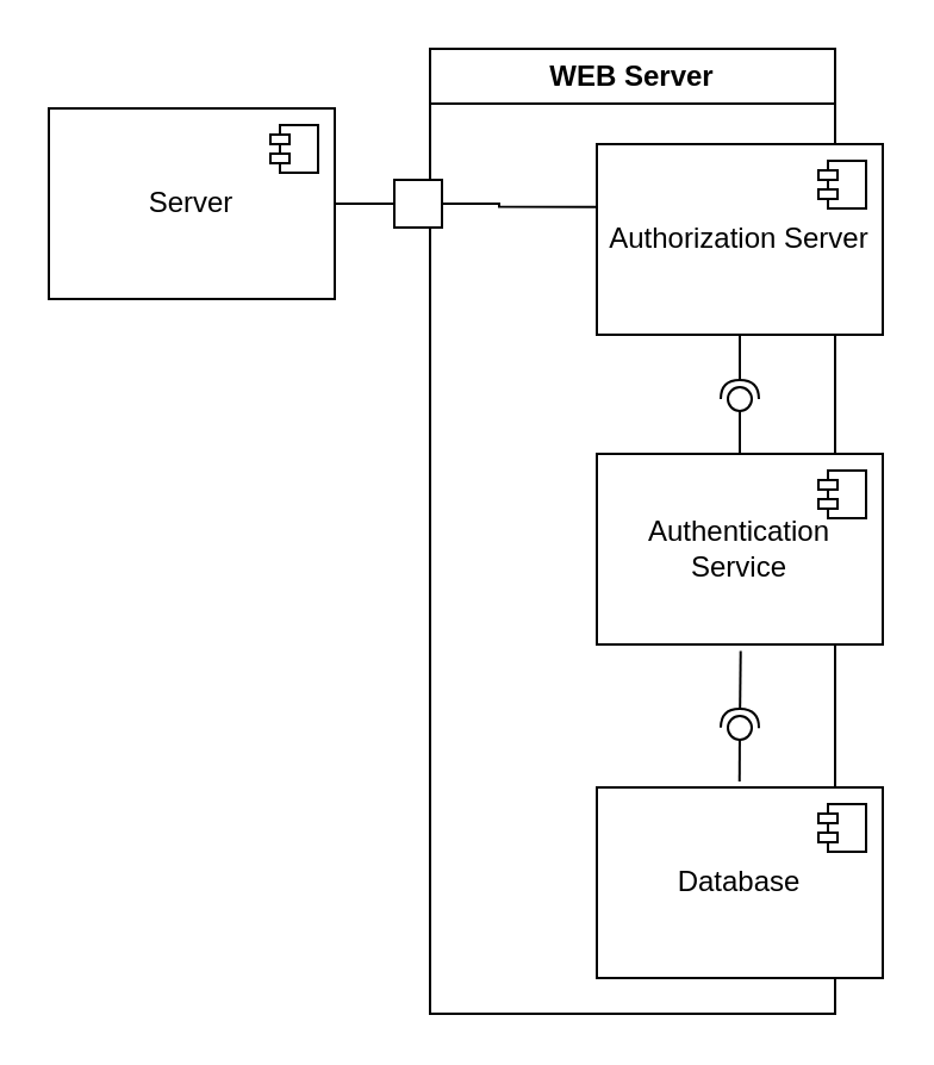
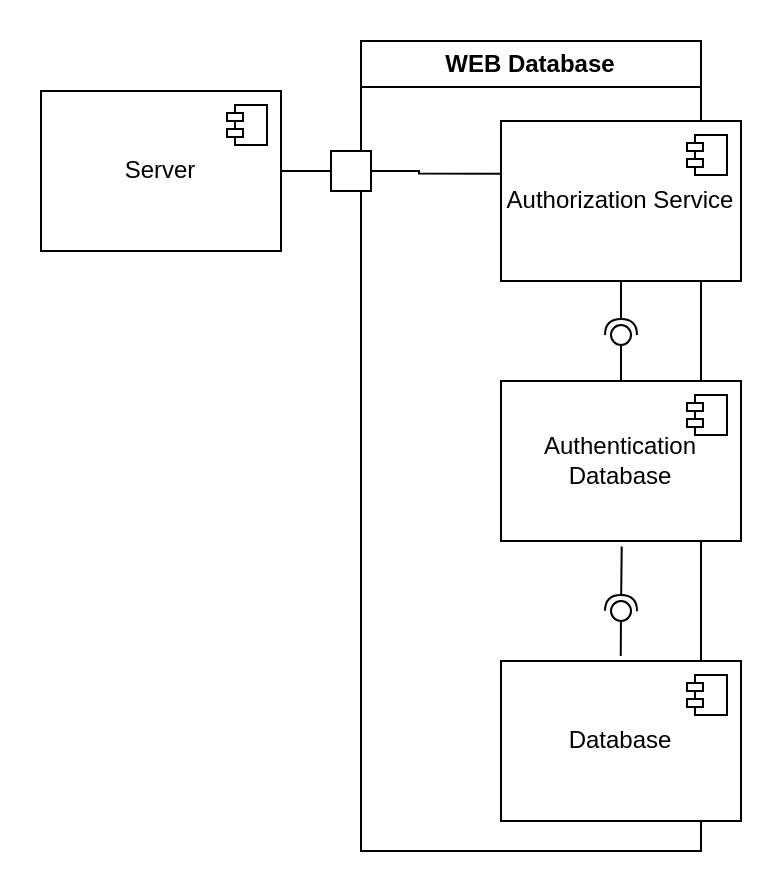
- <mxCell id="4" value="WEB Server" style="swimlane;whiteSpace=wrap;html=1;startSize=23;" vertex="1" parent="1"><mxGeometry x="180" y="20" width="170" height="405" as="geometry" /></mxCell>
+ <mxCell id="4" value="WEB Database" style="swimlane;whiteSpace=wrap;html=1;startSize=23;" vertex="1" parent="1"><mxGeometry x="180" y="20" width="170" height="405" as="geometry" /></mxCell>
- <mxCell id="7" value="Authorization Server" style="html=1;dropTarget=0;whiteSpace=wrap;" vertex="1" parent="4"><mxGeometry x="70" y="40" width="120" height="80" as="geometry" /></mxCell>
+ <mxCell id="7" value="Authorization Service" style="html=1;dropTarget=0;whiteSpace=wrap;" vertex="1" parent="4"><mxGeometry x="70" y="40" width="120" height="80" as="geometry" /></mxCell>
- <mxCell id="5" value="Authentication&lt;br&gt;Service" style="html=1;dropTarget=0;whiteSpace=wrap;" vertex="1" parent="4"><mxGeometry x="70" y="170" width="120" height="80" as="geometry" /></mxCell>
+ <mxCell id="5" value="Authentication&lt;br&gt;Database" style="html=1;dropTarget=0;whiteSpace=wrap;" vertex="1" parent="4"><mxGeometry x="70" y="170" width="120" height="80" as="geometry" /></mxCell>
